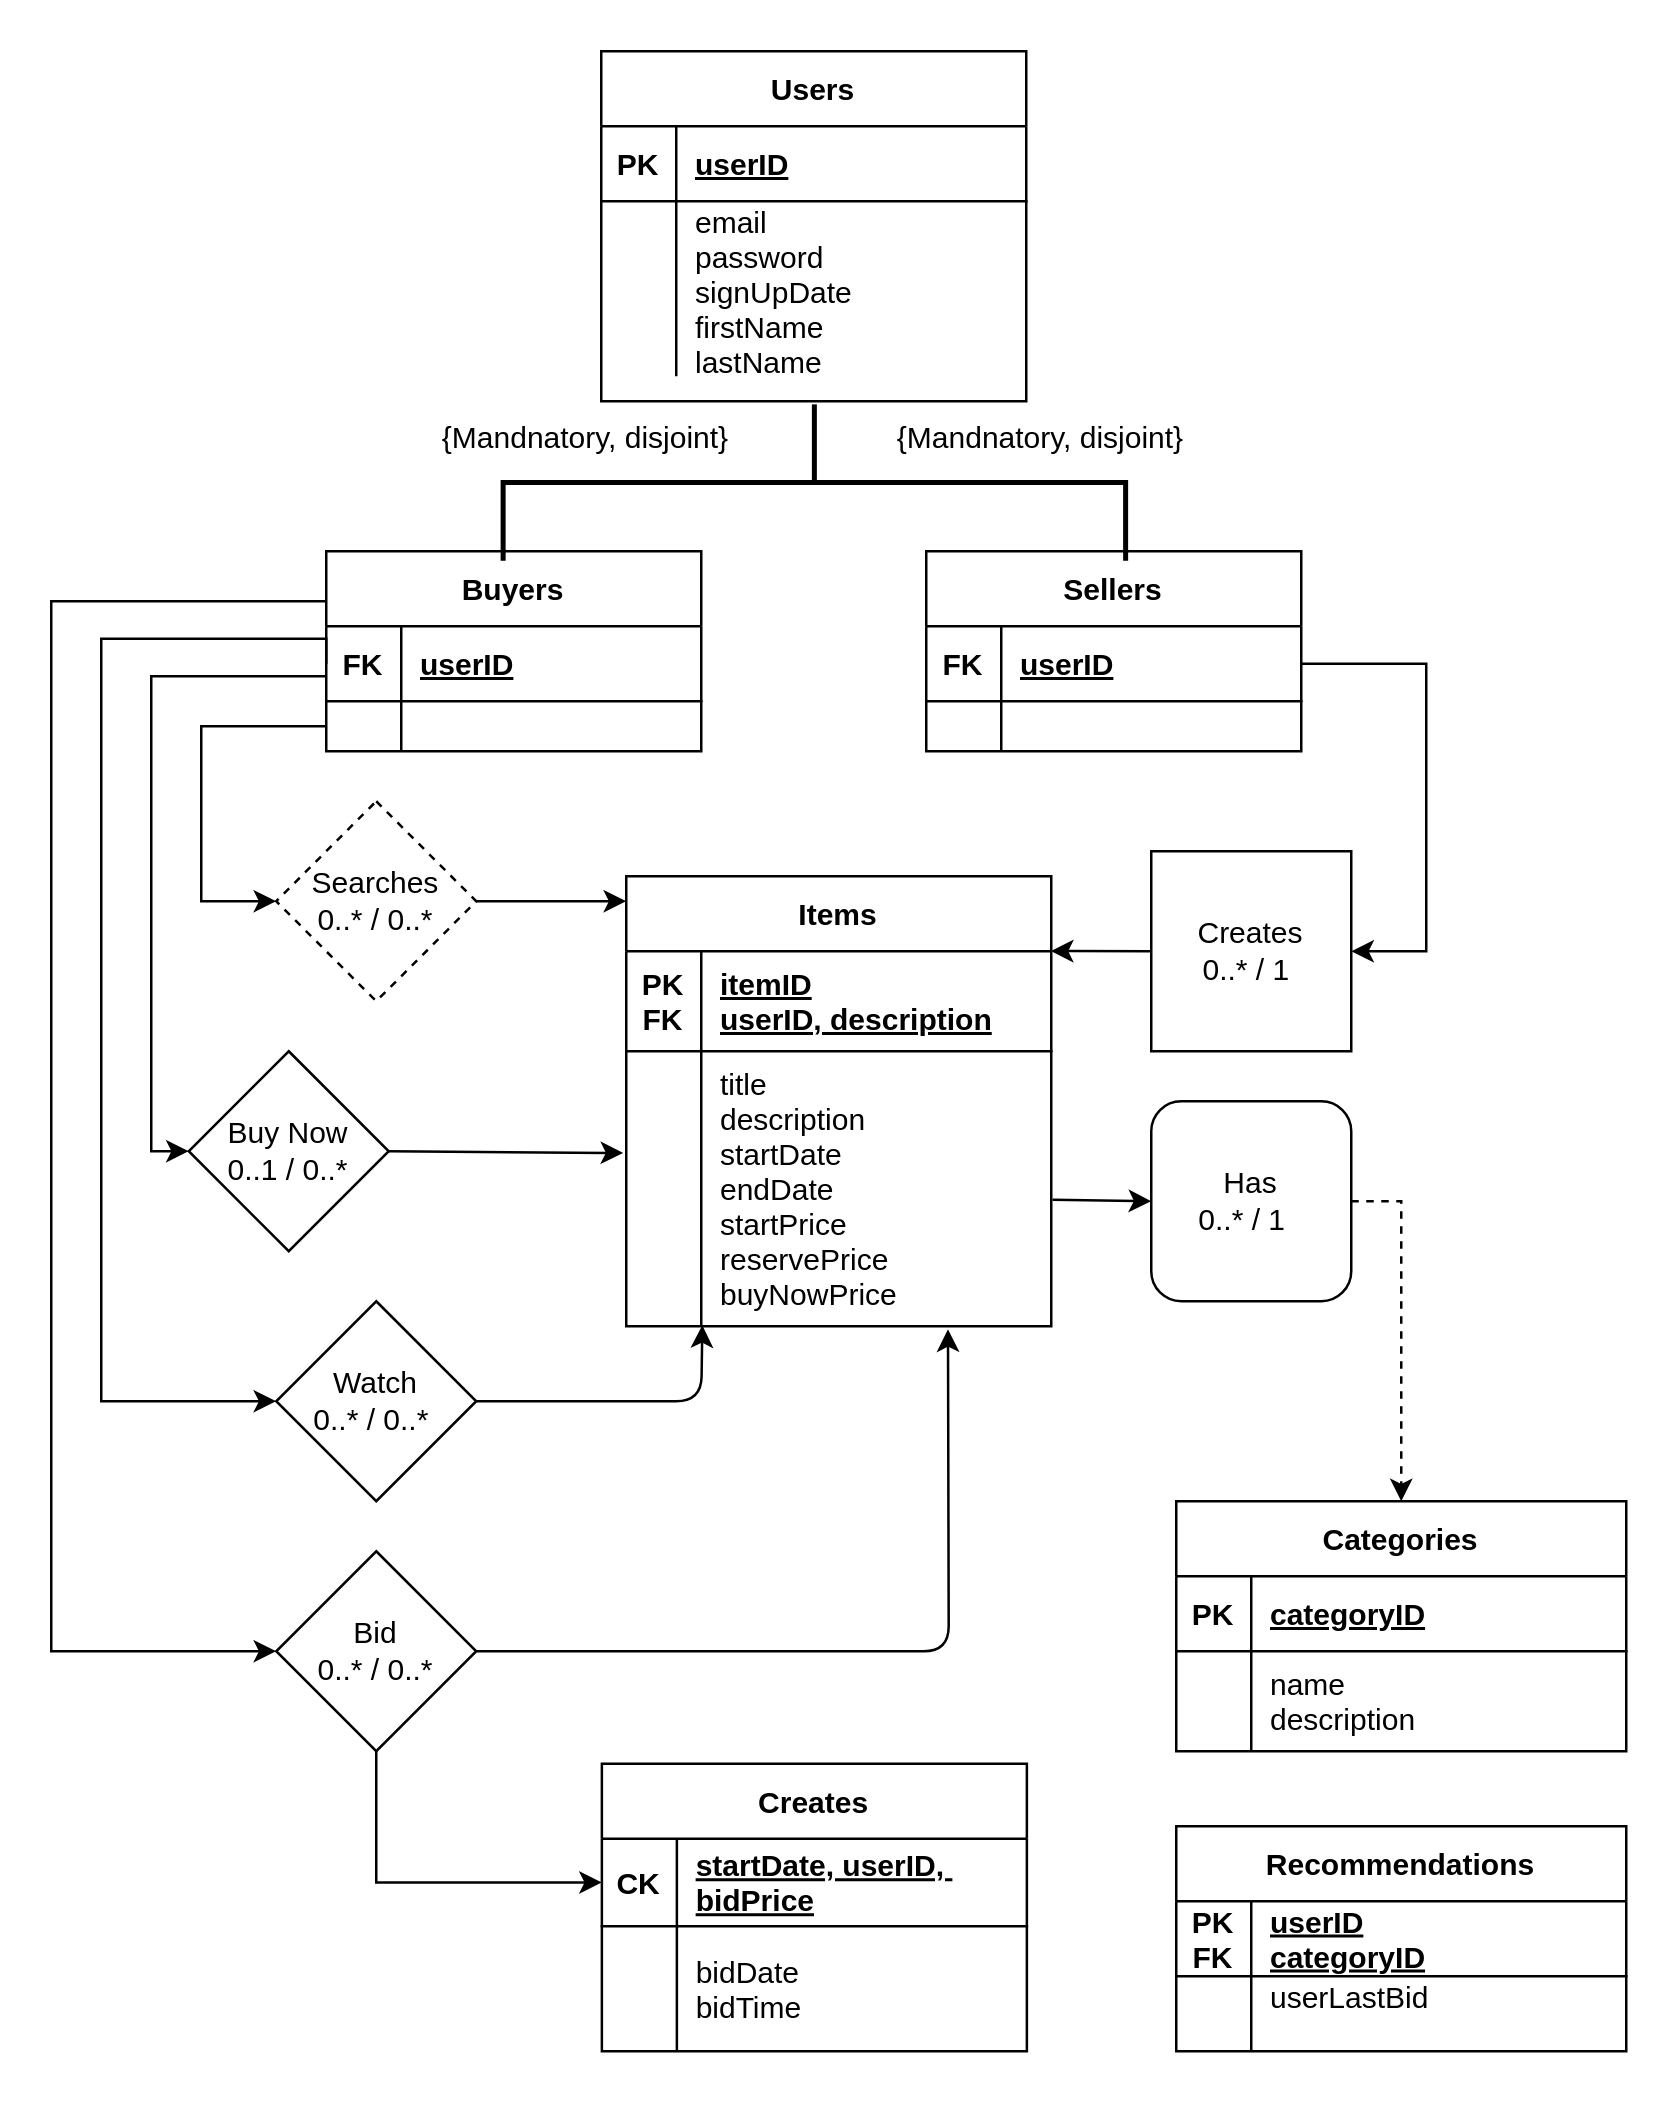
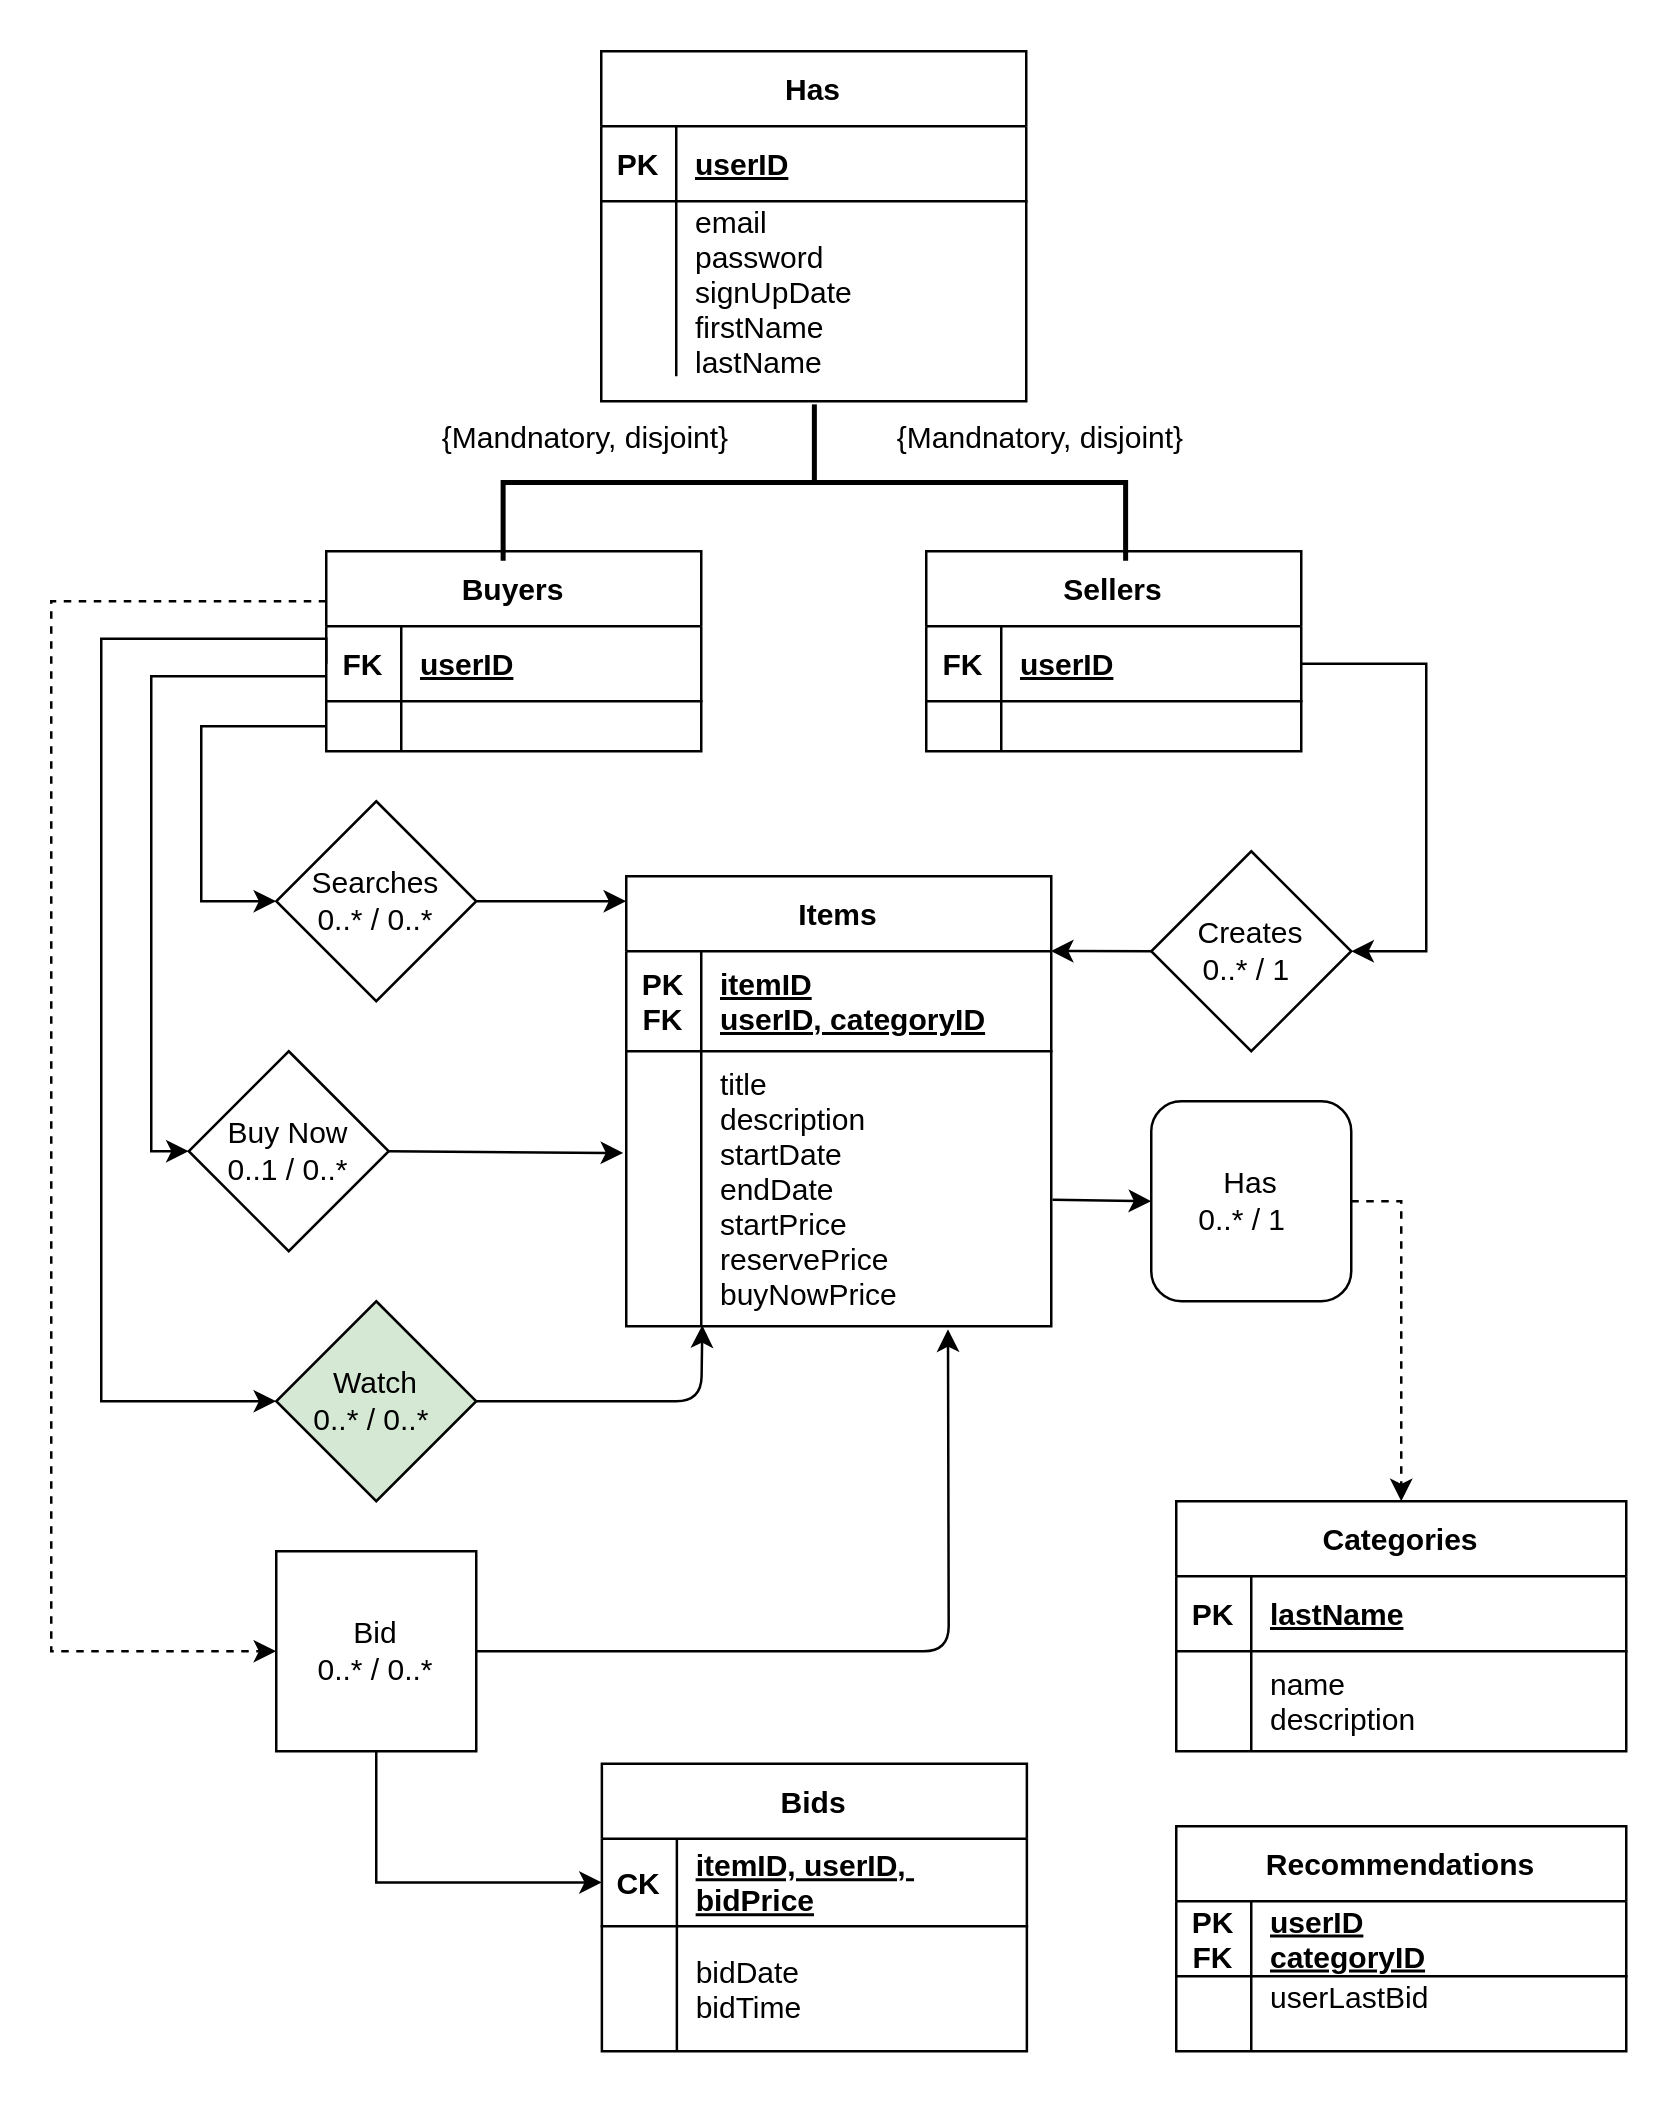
- <mxCell id="18" value="Users" style="shape=table;startSize=30;container=1;collapsible=1;childLayout=tableLayout;fixedRows=1;rowLines=0;fontStyle=1;align=center;resizeLast=1;" parent="1" vertex="1"><mxGeometry x="240" y="20" width="170" height="140" as="geometry"><mxRectangle x="340" y="20" width="70" height="30" as="alternateBounds" /></mxGeometry></mxCell>
+ <mxCell id="18" value="Has" style="shape=table;startSize=30;container=1;collapsible=1;childLayout=tableLayout;fixedRows=1;rowLines=0;fontStyle=1;align=center;resizeLast=1;" parent="1" vertex="1"><mxGeometry x="240" y="20" width="170" height="140" as="geometry"><mxRectangle x="340" y="20" width="70" height="30" as="alternateBounds" /></mxGeometry></mxCell>
- <mxCell id="27" value="Searches&lt;br&gt;0..* / 0..*" style="rhombus;whiteSpace=wrap;html=1;dashed=1;" parent="1" vertex="1"><mxGeometry x="110" y="320" width="80" height="80" as="geometry" /></mxCell>
+ <mxCell id="27" value="Searches&lt;br&gt;0..* / 0..*" style="rhombus;whiteSpace=wrap;html=1;" parent="1" vertex="1"><mxGeometry x="110" y="320" width="80" height="80" as="geometry" /></mxCell>
- <mxCell id="25" value="Creates&lt;br&gt;0..* / 1&amp;nbsp;" style="whiteSpace=wrap;html=1;rounded=0;" parent="1" vertex="1"><mxGeometry x="460" y="340" width="80" height="80" as="geometry" /></mxCell>
+ <mxCell id="25" value="Creates&lt;br&gt;0..* / 1&amp;nbsp;" style="rhombus;whiteSpace=wrap;html=1;" parent="1" vertex="1"><mxGeometry x="460" y="340" width="80" height="80" as="geometry" /></mxCell>
- <mxCell id="37" value="itemID&#10;userID, description" style="shape=partialRectangle;overflow=hidden;connectable=0;fillColor=none;top=0;left=0;bottom=0;right=0;align=left;spacingLeft=6;fontStyle=5;" parent="35" vertex="1"><mxGeometry x="30" width="140" height="40" as="geometry" /></mxCell>
+ <mxCell id="37" value="itemID&#10;userID, categoryID" style="shape=partialRectangle;overflow=hidden;connectable=0;fillColor=none;top=0;left=0;bottom=0;right=0;align=left;spacingLeft=6;fontStyle=5;" parent="35" vertex="1"><mxGeometry x="30" width="140" height="40" as="geometry" /></mxCell>
- <mxCell id="2" style="edgeStyle=orthogonalEdgeStyle;rounded=0;orthogonalLoop=1;jettySize=auto;html=1;exitX=0;exitY=0.25;exitDx=0;exitDy=0;entryX=0;entryY=0.5;entryDx=0;entryDy=0;" parent="1" source="3" target="41" edge="1"><mxGeometry relative="1" as="geometry"><mxPoint x="-60" y="380" as="targetPoint" /><Array as="points"><mxPoint x="20" y="240" /><mxPoint x="20" y="660" /></Array></mxGeometry></mxCell>
+ <mxCell id="2" style="edgeStyle=orthogonalEdgeStyle;rounded=0;orthogonalLoop=1;jettySize=auto;html=1;exitX=0;exitY=0.25;exitDx=0;exitDy=0;entryX=0;entryY=0.5;entryDx=0;entryDy=0;dashed=1;" parent="1" source="3" target="41" edge="1"><mxGeometry relative="1" as="geometry"><mxPoint x="-60" y="380" as="targetPoint" /><Array as="points"><mxPoint x="20" y="240" /><mxPoint x="20" y="660" /></Array></mxGeometry></mxCell>
- <mxCell id="30" value="Watch&lt;br&gt;0..* / 0..*&amp;nbsp;" style="rhombus;whiteSpace=wrap;html=1;" parent="1" vertex="1"><mxGeometry x="110" y="520" width="80" height="80" as="geometry" /></mxCell>
+ <mxCell id="30" value="Watch&lt;br&gt;0..* / 0..*&amp;nbsp;" style="rhombus;whiteSpace=wrap;html=1;fillColor=#d5e8d4;" parent="1" vertex="1"><mxGeometry x="110" y="520" width="80" height="80" as="geometry" /></mxCell>
- <mxCell id="61" value="categoryID" style="shape=partialRectangle;connectable=0;fillColor=none;top=0;left=0;bottom=0;right=0;align=left;spacingLeft=6;fontStyle=5;overflow=hidden;" parent="59" vertex="1"><mxGeometry x="30.0" width="150" height="30" as="geometry" /></mxCell>
+ <mxCell id="61" value="lastName" style="shape=partialRectangle;connectable=0;fillColor=none;top=0;left=0;bottom=0;right=0;align=left;spacingLeft=6;fontStyle=5;overflow=hidden;" parent="59" vertex="1"><mxGeometry x="30.0" width="150" height="30" as="geometry" /></mxCell>
- <mxCell id="41" value="Bid&lt;br&gt;0..* / 0..*" style="rhombus;whiteSpace=wrap;html=1;" parent="1" vertex="1"><mxGeometry x="110" y="620" width="80" height="80" as="geometry" /></mxCell>
+ <mxCell id="41" value="Bid&lt;br&gt;0..* / 0..*" style="whiteSpace=wrap;html=1;rounded=0;" parent="1" vertex="1"><mxGeometry x="110" y="620" width="80" height="80" as="geometry" /></mxCell>
- <mxCell id="51" value="Creates" style="shape=table;startSize=30;container=1;collapsible=1;childLayout=tableLayout;fixedRows=1;rowLines=0;fontStyle=1;align=center;resizeLast=1;" parent="1" vertex="1"><mxGeometry x="240.25" y="705" width="170" height="115" as="geometry"><mxRectangle x="340" y="20" width="70" height="30" as="alternateBounds" /></mxGeometry></mxCell>
+ <mxCell id="51" value="Bids" style="shape=table;startSize=30;container=1;collapsible=1;childLayout=tableLayout;fixedRows=1;rowLines=0;fontStyle=1;align=center;resizeLast=1;" parent="1" vertex="1"><mxGeometry x="240.25" y="705" width="170" height="115" as="geometry"><mxRectangle x="340" y="20" width="70" height="30" as="alternateBounds" /></mxGeometry></mxCell>
- <mxCell id="54" value="startDate, userID, &#10;bidPrice" style="shape=partialRectangle;overflow=hidden;connectable=0;fillColor=none;top=0;left=0;bottom=0;right=0;align=left;spacingLeft=6;fontStyle=5;" parent="52" vertex="1"><mxGeometry x="30" width="140" height="35" as="geometry" /></mxCell>
+ <mxCell id="54" value="itemID, userID, &#10;bidPrice" style="shape=partialRectangle;overflow=hidden;connectable=0;fillColor=none;top=0;left=0;bottom=0;right=0;align=left;spacingLeft=6;fontStyle=5;" parent="52" vertex="1"><mxGeometry x="30" width="140" height="35" as="geometry" /></mxCell>
